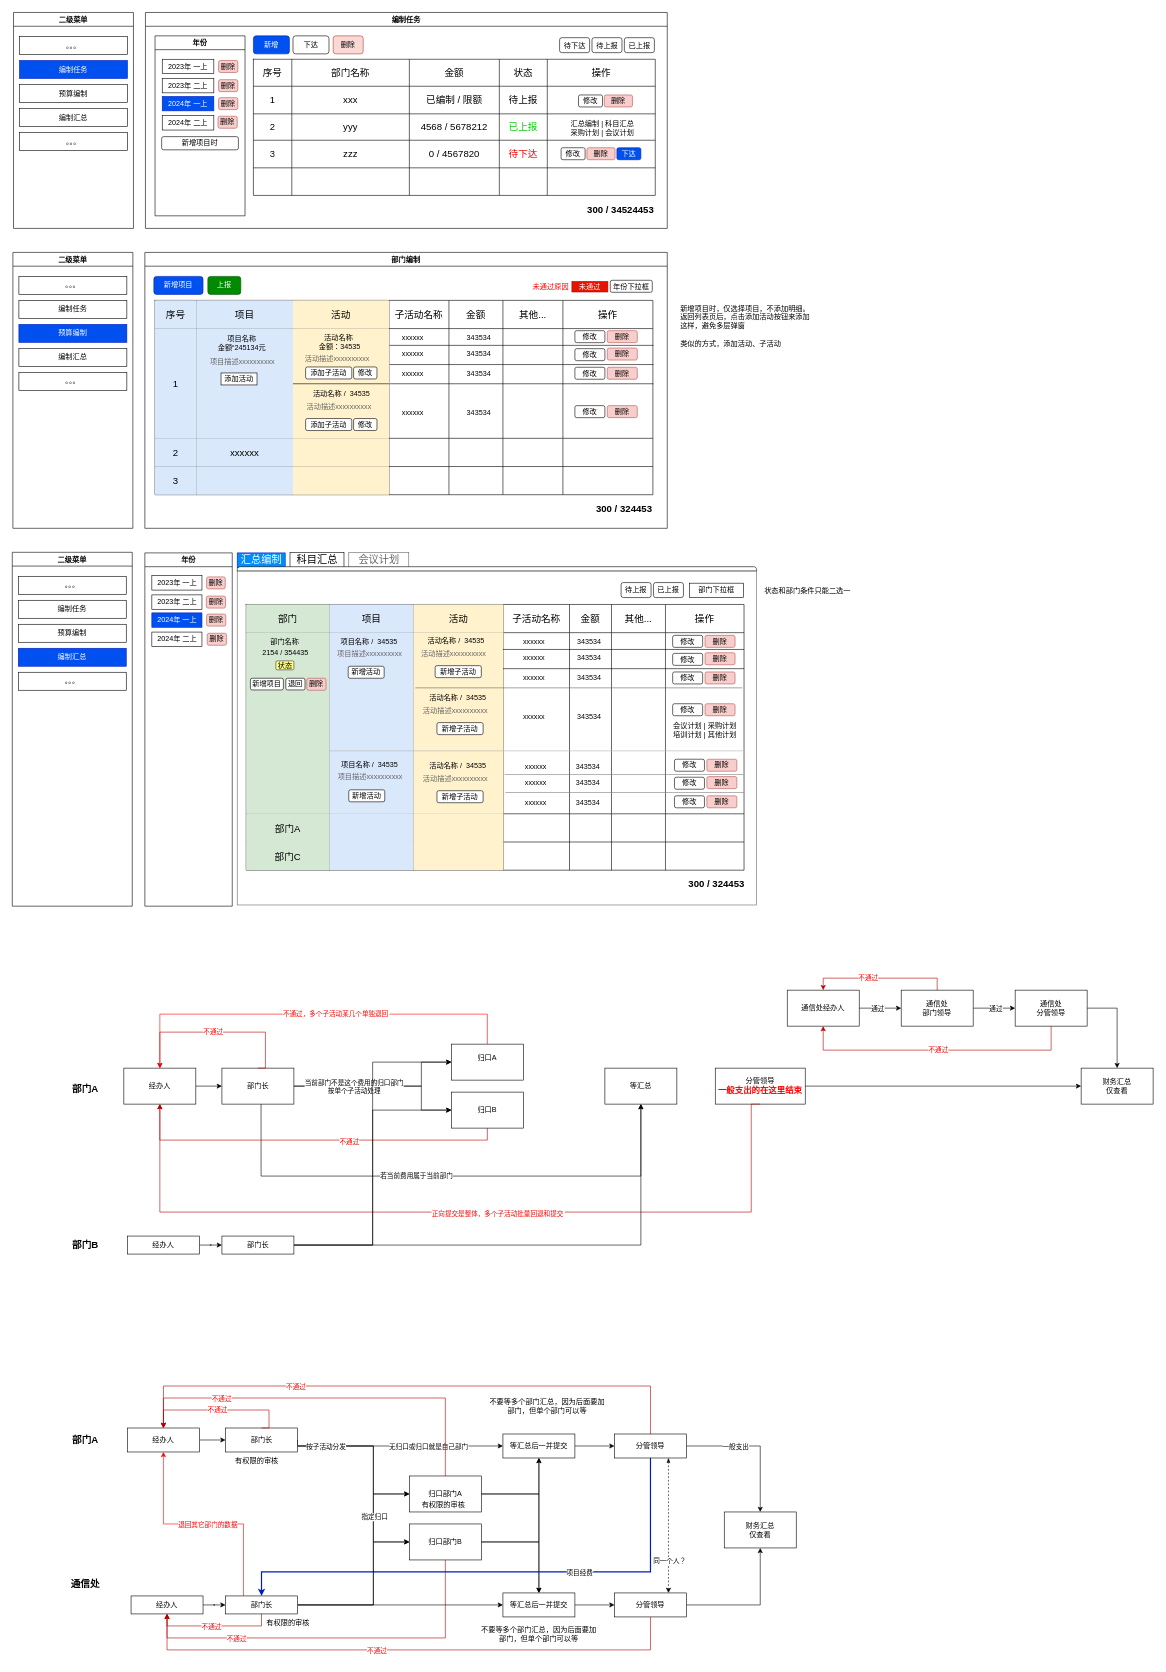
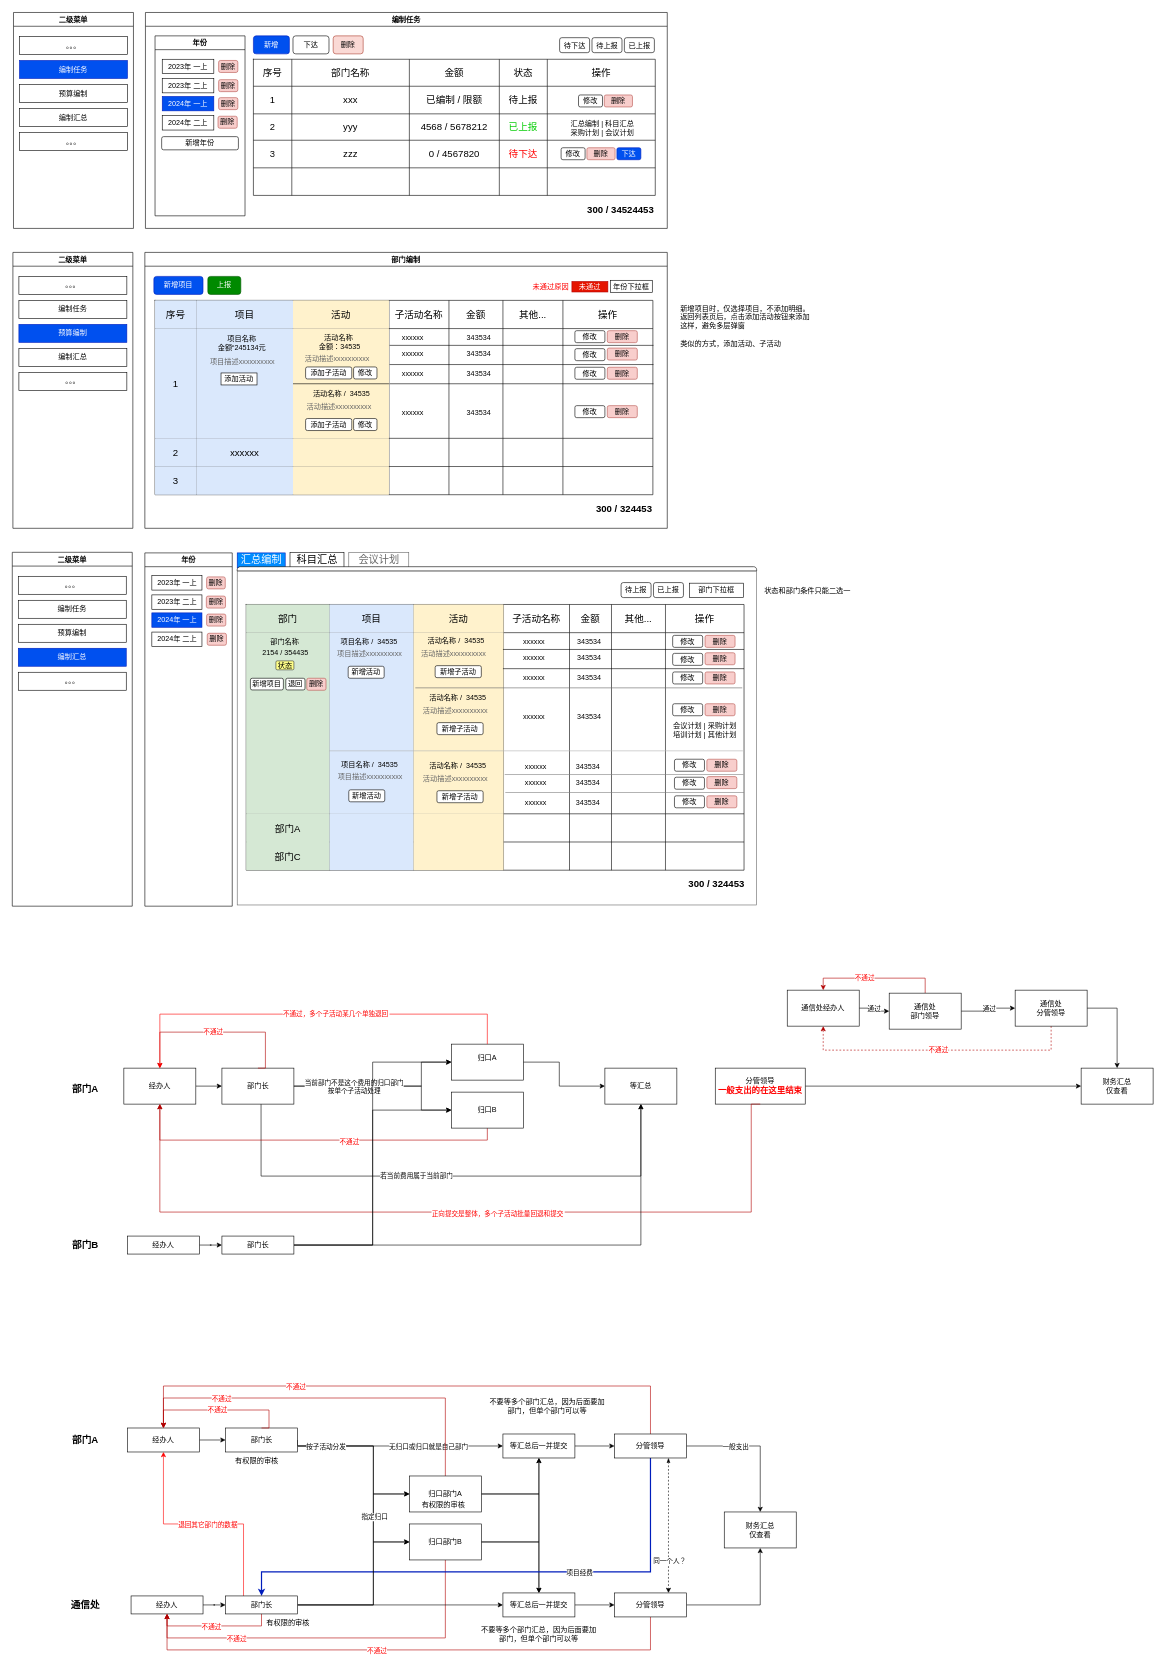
- <mxCell id="41" value="新增项目时" style="rounded=1;whiteSpace=wrap;html=1;" parent="39" vertex="1"><mxGeometry x="11" y="168" width="128" height="22" as="geometry" /></mxCell>
+ <mxCell id="41" value="新增年份" style="rounded=1;whiteSpace=wrap;html=1;" parent="39" vertex="1"><mxGeometry x="11" y="168" width="128" height="22" as="geometry" /></mxCell>
- <mxCell id="97" value="年份下拉框" style="whiteSpace=wrap;html=1;rounded=1;" parent="62" vertex="1"><mxGeometry x="776" y="46.5" width="70" height="20" as="geometry" /></mxCell>
+ <mxCell id="97" value="年份下拉框" style="rounded=0;whiteSpace=wrap;html=1;" parent="62" vertex="1"><mxGeometry x="776" y="46.5" width="70" height="20" as="geometry" /></mxCell>
- <mxCell id="285" value="通信处&lt;div&gt;部门领导&lt;/div&gt;" style="rounded=0;whiteSpace=wrap;html=1;" parent="1" vertex="1"><mxGeometry x="1502" y="1650" width="120" height="60" as="geometry" /></mxCell>
+ <mxCell id="285" value="通信处&lt;div&gt;部门领导&lt;/div&gt;" style="rounded=0;whiteSpace=wrap;html=1;" parent="1" vertex="1"><mxGeometry x="1482" y="1655" width="120" height="60" as="geometry" /></mxCell>
- <mxCell id="287" style="edgeStyle=orthogonalEdgeStyle;rounded=0;orthogonalLoop=1;jettySize=auto;html=1;exitX=0.5;exitY=1;exitDx=0;exitDy=0;entryX=0.5;entryY=1;entryDx=0;entryDy=0;fillColor=#e51400;strokeColor=#B20000;" parent="1" source="289" target="280" edge="1"><mxGeometry relative="1" as="geometry"><Array as="points"><mxPoint x="1752" y="1750" /><mxPoint x="1372" y="1750" /></Array></mxGeometry></mxCell>
+ <mxCell id="287" style="edgeStyle=orthogonalEdgeStyle;rounded=0;orthogonalLoop=1;jettySize=auto;html=1;exitX=0.5;exitY=1;exitDx=0;exitDy=0;entryX=0.5;entryY=1;entryDx=0;entryDy=0;fillColor=#e51400;strokeColor=#B20000;dashed=1;" parent="1" source="289" target="280" edge="1"><mxGeometry relative="1" as="geometry"><Array as="points"><mxPoint x="1752" y="1750" /><mxPoint x="1372" y="1750" /></Array></mxGeometry></mxCell>
+ <mxCell id="265" value="" style="edgeStyle=orthogonalEdgeStyle;rounded=0;orthogonalLoop=1;jettySize=auto;html=1;entryX=0;entryY=0.5;entryDx=0;entryDy=0;" parent="1" source="266" target="269" edge="1"><mxGeometry relative="1" as="geometry"><mxPoint x="1009.41" y="1810" as="targetPoint" /><Array as="points"><mxPoint x="932" y="1770" /><mxPoint x="932" y="1810" /></Array></mxGeometry></mxCell>
- <mxCell id="341" value="通信处" style="text;html=1;align=center;verticalAlign=middle;whiteSpace=wrap;rounded=0;fontSize=16;fontStyle=1" parent="1" vertex="1"><mxGeometry x="112" y="2625" width="60" height="30" as="geometry" /></mxCell>
+ <mxCell id="341" value="通信处" style="text;html=1;align=center;verticalAlign=middle;whiteSpace=wrap;rounded=0;fontSize=16;fontStyle=1" parent="1" vertex="1"><mxGeometry x="112" y="2660" width="60" height="30" as="geometry" /></mxCell>
